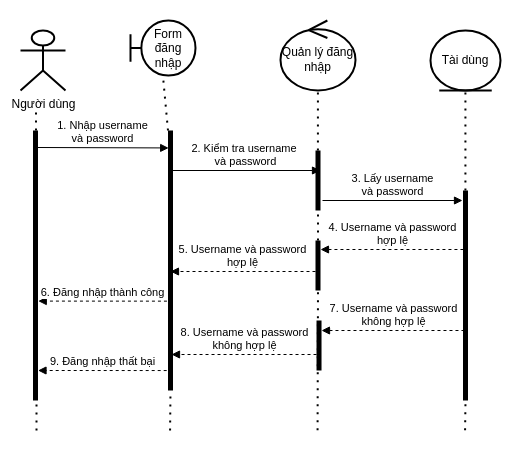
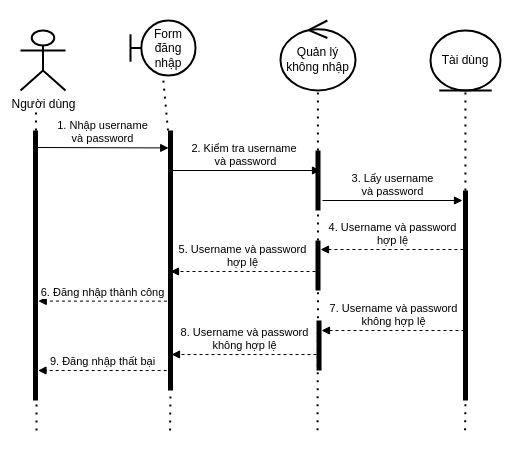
- <mxCell id="4" value="Quản lý đăng nhập" style="ellipse;shape=umlControl;whiteSpace=wrap;html=1;strokeWidth=2;fillColor=none;gradientColor=none;" parent="1" vertex="1"><mxGeometry x="280" y="20" width="75" height="70" as="geometry" /></mxCell>
+ <mxCell id="4" value="Quản lý không nhập" style="ellipse;shape=umlControl;whiteSpace=wrap;html=1;strokeWidth=2;fillColor=none;gradientColor=none;" parent="1" vertex="1"><mxGeometry x="280" y="20" width="75" height="70" as="geometry" /></mxCell>
